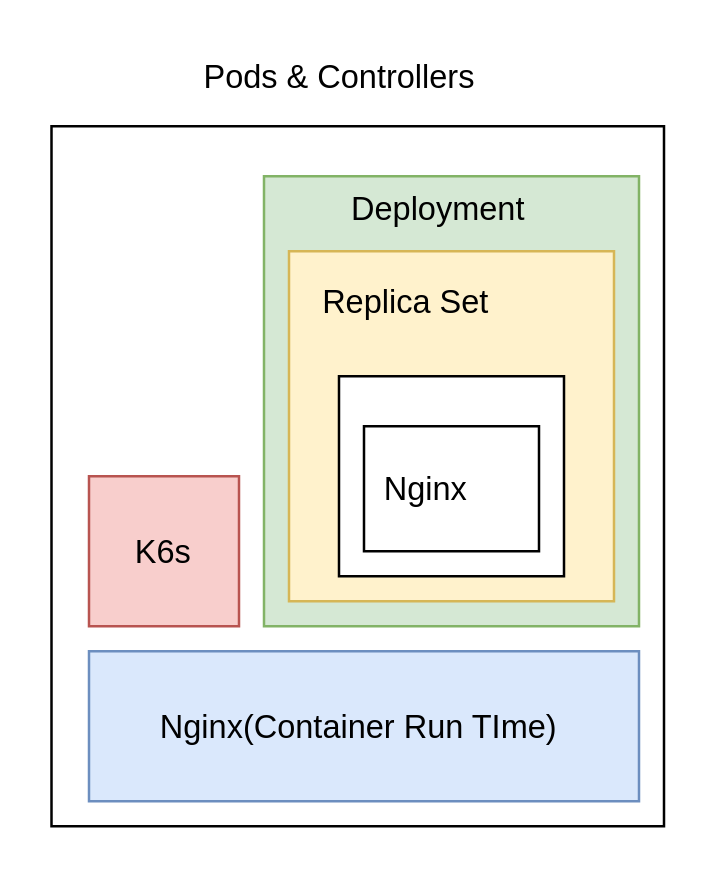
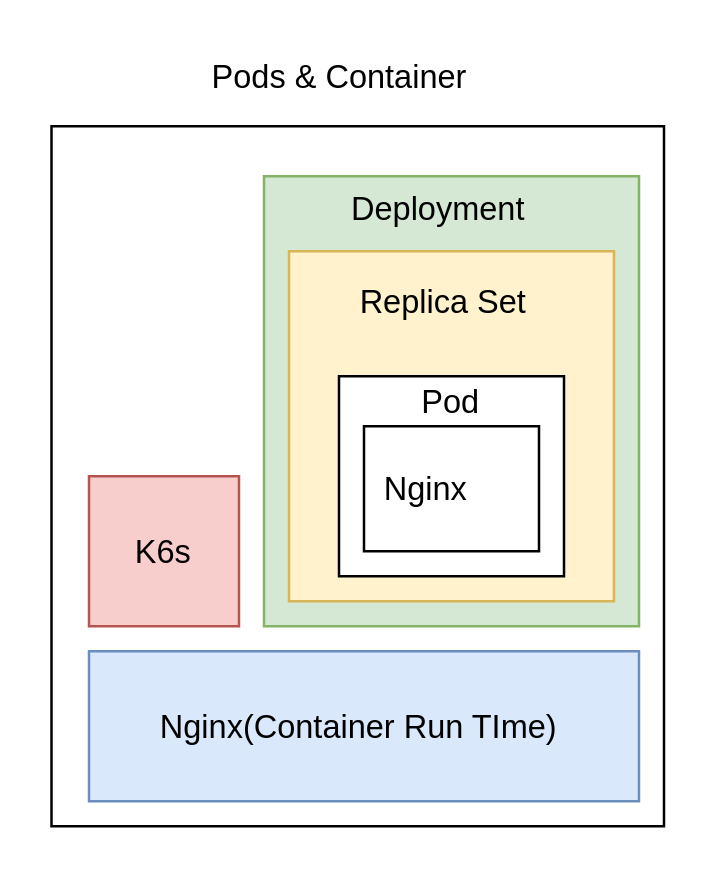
- <mxCell id="13" value="Pods &amp;amp; Controllers" style="text;html=1;strokeColor=none;fillColor=none;align=center;verticalAlign=middle;whiteSpace=wrap;rounded=0;fontSize=13;" parent="1" vertex="1"><mxGeometry x="67.5" y="20" width="135" height="20" as="geometry" /></mxCell>
+ <mxCell id="13" value="Pods &amp;amp; Container" style="text;html=1;strokeColor=none;fillColor=none;align=center;verticalAlign=middle;whiteSpace=wrap;rounded=0;fontSize=13;" parent="1" vertex="1"><mxGeometry x="67.5" y="20" width="135" height="20" as="geometry" /></mxCell>
- <mxCell id="14" value="Replica Set" style="text;html=1;strokeColor=none;fillColor=none;align=center;verticalAlign=middle;whiteSpace=wrap;rounded=0;fontSize=13;" parent="1" vertex="1"><mxGeometry x="127" y="110" width="70" height="20" as="geometry" /></mxCell>
+ <mxCell id="14" value="Replica Set" style="text;html=1;strokeColor=none;fillColor=none;align=center;verticalAlign=middle;whiteSpace=wrap;rounded=0;fontSize=13;" parent="1" vertex="1"><mxGeometry x="142" y="110" width="70" height="20" as="geometry" /></mxCell>
+ <mxCell id="10" value="Pod" style="text;html=1;strokeColor=none;fillColor=none;align=center;verticalAlign=middle;whiteSpace=wrap;rounded=0;fontSize=13;" parent="1" vertex="1"><mxGeometry x="160" y="150" width="40" height="20" as="geometry" /></mxCell>
